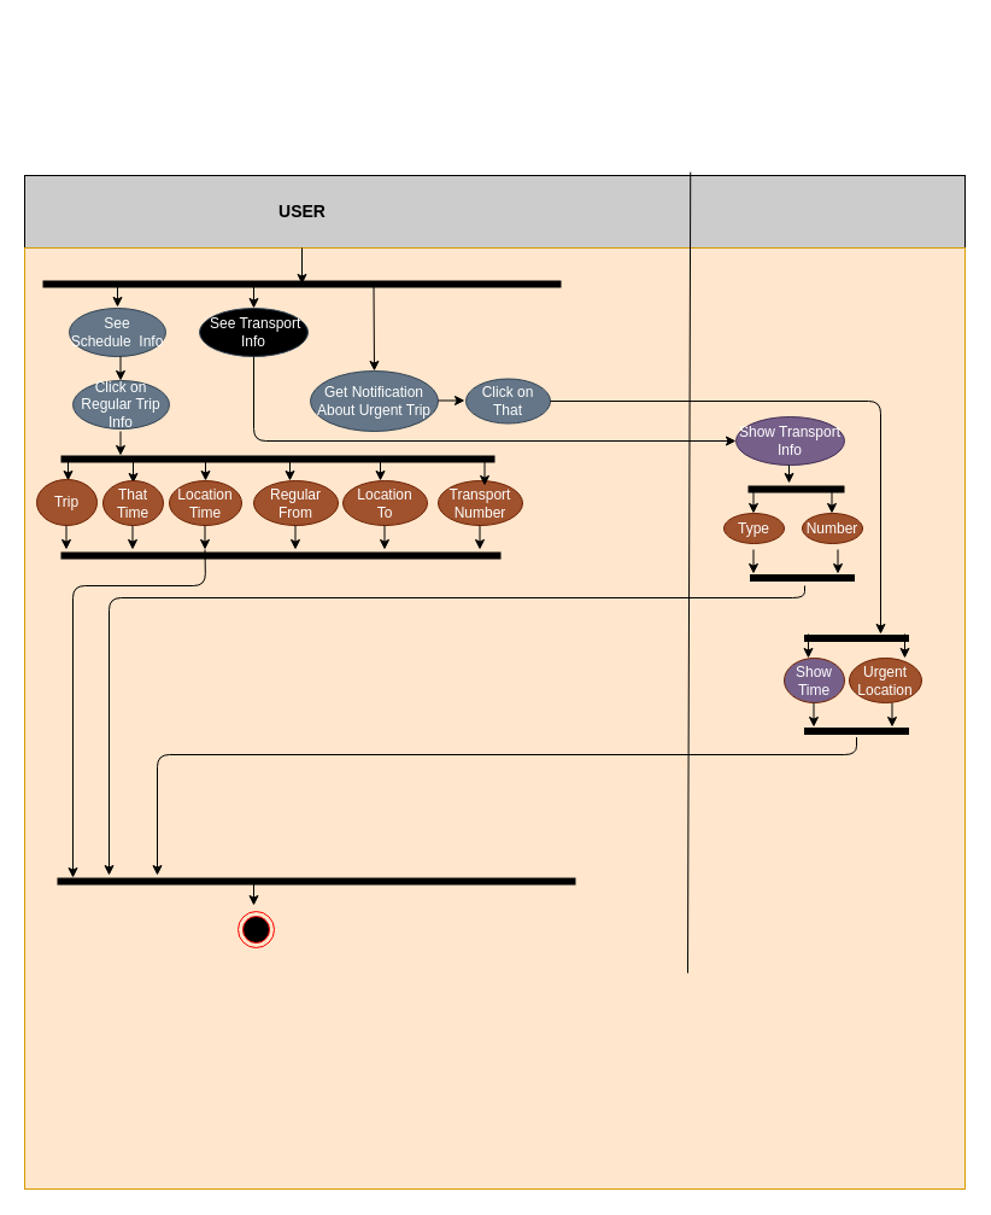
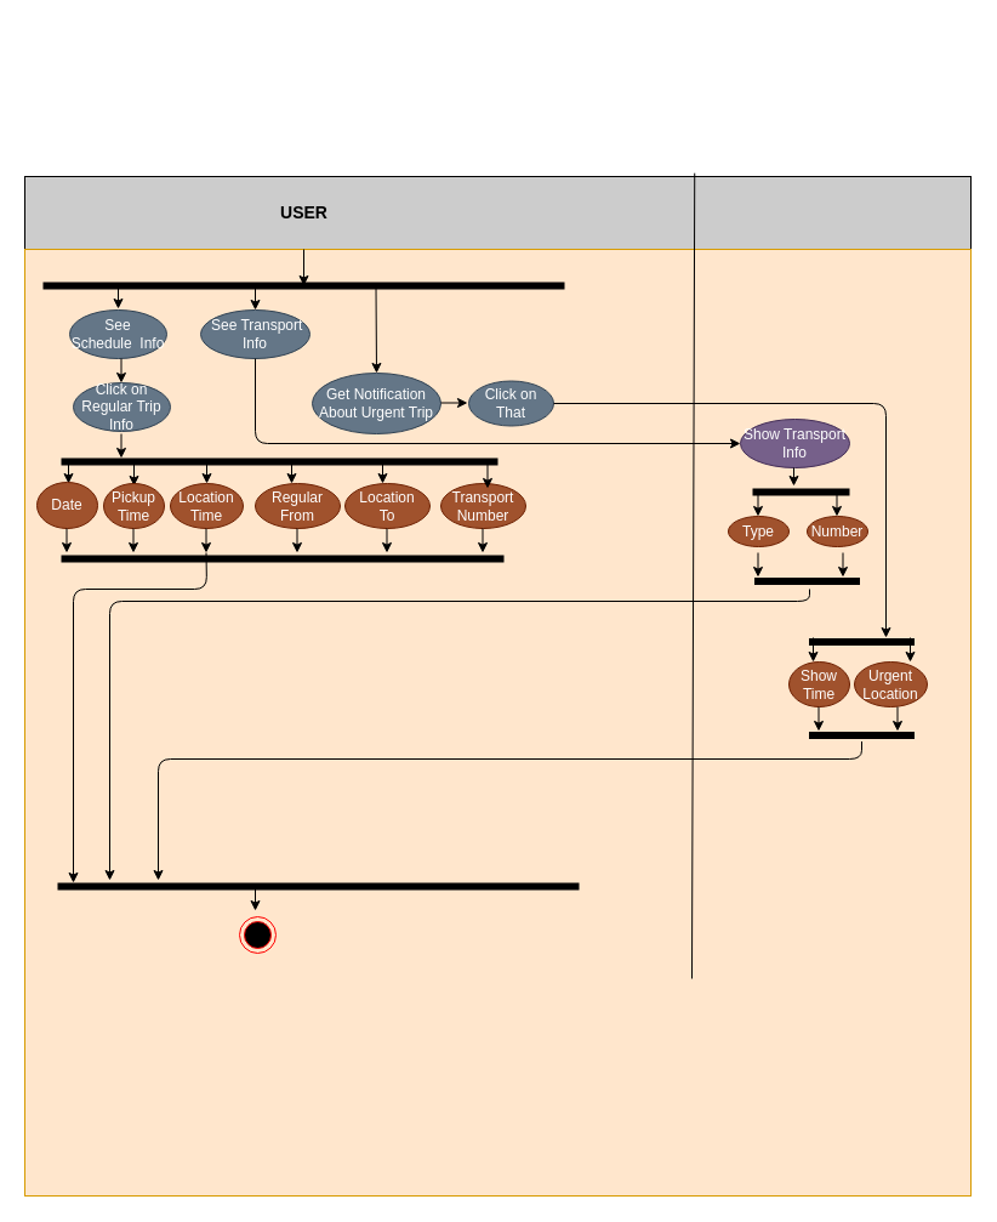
- <mxCell id="31" value="&amp;nbsp;See Transport Info" style="ellipse;whiteSpace=wrap;html=1;strokeColor=#314354;fillColor=#000000;fontColor=#ffffff;" parent="1" vertex="1"><mxGeometry x="165" y="255" width="90" height="40" as="geometry" /></mxCell>
+ <mxCell id="31" value="&amp;nbsp;See Transport Info" style="ellipse;whiteSpace=wrap;html=1;strokeColor=#314354;fillColor=#647687;fontColor=#ffffff;" parent="1" vertex="1"><mxGeometry x="165" y="255" width="90" height="40" as="geometry" /></mxCell>
- <mxCell id="15" value="Trip" style="ellipse;whiteSpace=wrap;html=1;strokeColor=#6D1F00;fillColor=#a0522d;fontColor=#ffffff;" parent="1" vertex="1"><mxGeometry x="30" y="397" width="50" height="38" as="geometry" /></mxCell>
+ <mxCell id="15" value="Date" style="ellipse;whiteSpace=wrap;html=1;strokeColor=#6D1F00;fillColor=#a0522d;fontColor=#ffffff;" parent="1" vertex="1"><mxGeometry x="30" y="397" width="50" height="38" as="geometry" /></mxCell>
- <mxCell id="17" value="That&lt;br&gt;Time" style="ellipse;whiteSpace=wrap;html=1;strokeColor=#6D1F00;fillColor=#a0522d;fontColor=#ffffff;" parent="1" vertex="1"><mxGeometry x="85" y="398" width="50" height="37" as="geometry" /></mxCell>
+ <mxCell id="17" value="Pickup&lt;br&gt;Time" style="ellipse;whiteSpace=wrap;html=1;strokeColor=#6D1F00;fillColor=#a0522d;fontColor=#ffffff;" parent="1" vertex="1"><mxGeometry x="85" y="398" width="50" height="37" as="geometry" /></mxCell>
- <mxCell id="51" value="Show Time" style="ellipse;whiteSpace=wrap;html=1;strokeColor=#6D1F00;fillColor=#76608a;fontColor=#ffffff;" parent="1" vertex="1"><mxGeometry x="650" y="545" width="50" height="37" as="geometry" /></mxCell>
+ <mxCell id="51" value="Show Time" style="ellipse;whiteSpace=wrap;html=1;strokeColor=#6D1F00;fillColor=#a0522d;fontColor=#ffffff;" parent="1" vertex="1"><mxGeometry x="650" y="545" width="50" height="37" as="geometry" /></mxCell>
